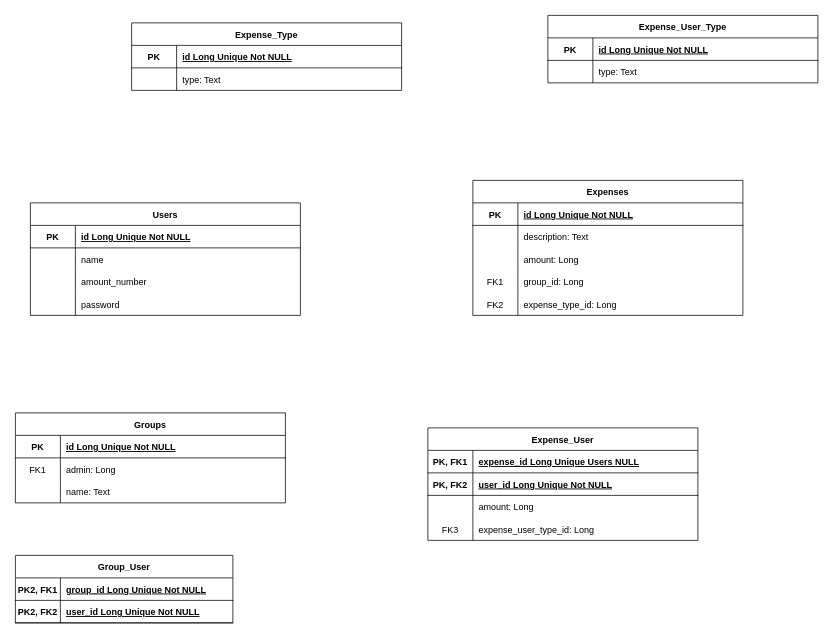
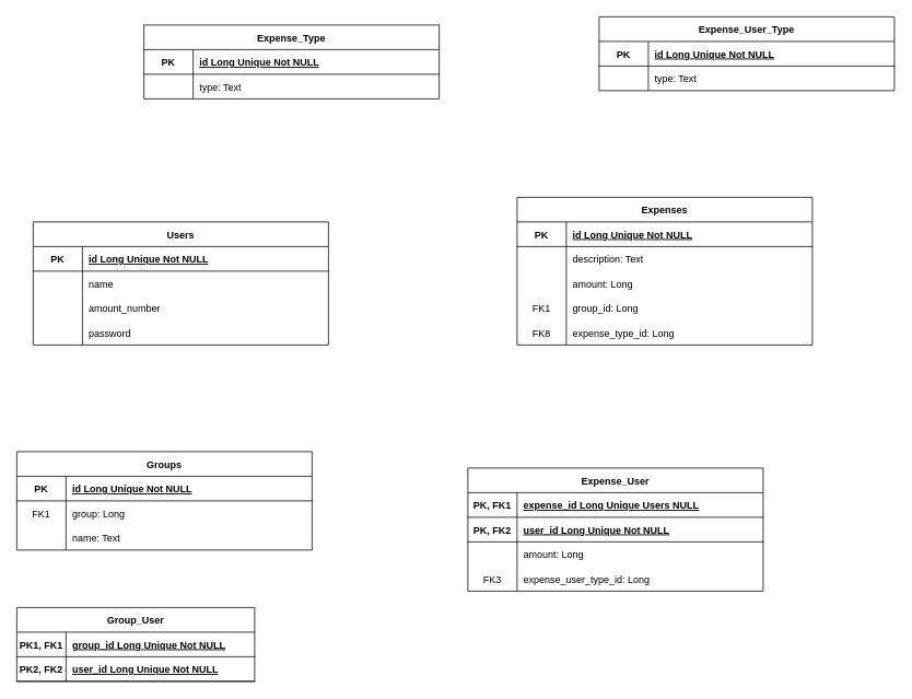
- <mxCell id="46" value="FK2" style="shape=partialRectangle;connectable=0;fillColor=none;top=0;left=0;bottom=0;right=0;editable=1;overflow=hidden;" vertex="1" parent="45"><mxGeometry width="60" height="30" as="geometry"><mxRectangle width="60" height="30" as="alternateBounds" /></mxGeometry></mxCell>
+ <mxCell id="46" value="FK8" style="shape=partialRectangle;connectable=0;fillColor=none;top=0;left=0;bottom=0;right=0;editable=1;overflow=hidden;" vertex="1" parent="45"><mxGeometry width="60" height="30" as="geometry"><mxRectangle width="60" height="30" as="alternateBounds" /></mxGeometry></mxCell>
- <mxCell id="21" value="admin: Long" style="shape=partialRectangle;connectable=0;fillColor=none;top=0;left=0;bottom=0;right=0;align=left;spacingLeft=6;overflow=hidden;" vertex="1" parent="19"><mxGeometry x="60" width="300" height="30" as="geometry"><mxRectangle width="300" height="30" as="alternateBounds" /></mxGeometry></mxCell>
+ <mxCell id="21" value="group: Long" style="shape=partialRectangle;connectable=0;fillColor=none;top=0;left=0;bottom=0;right=0;align=left;spacingLeft=6;overflow=hidden;" vertex="1" parent="19"><mxGeometry x="60" width="300" height="30" as="geometry"><mxRectangle width="300" height="30" as="alternateBounds" /></mxGeometry></mxCell>
- <mxCell id="27" value="PK2, FK1" style="shape=partialRectangle;connectable=0;fillColor=none;top=0;left=0;bottom=0;right=0;fontStyle=1;overflow=hidden;" vertex="1" parent="26"><mxGeometry width="60" height="30" as="geometry"><mxRectangle width="60" height="30" as="alternateBounds" /></mxGeometry></mxCell>
+ <mxCell id="27" value="PK1, FK1" style="shape=partialRectangle;connectable=0;fillColor=none;top=0;left=0;bottom=0;right=0;fontStyle=1;overflow=hidden;" vertex="1" parent="26"><mxGeometry width="60" height="30" as="geometry"><mxRectangle width="60" height="30" as="alternateBounds" /></mxGeometry></mxCell>
